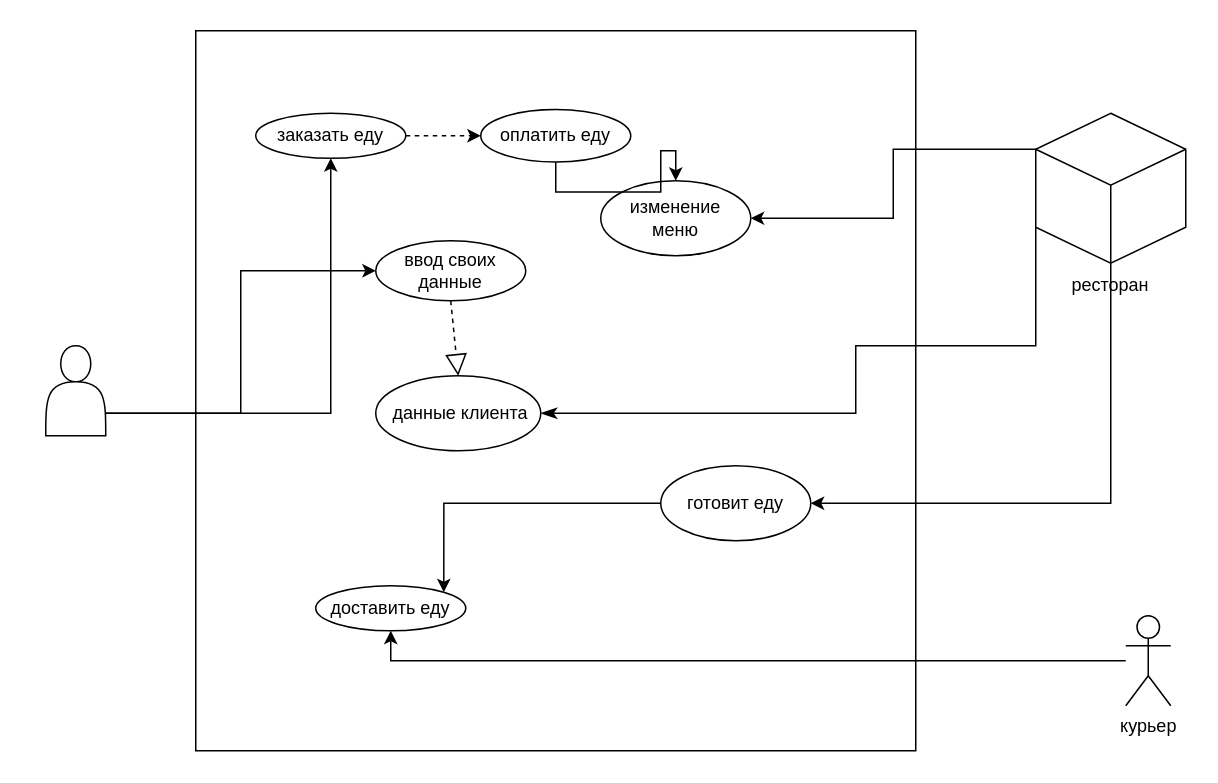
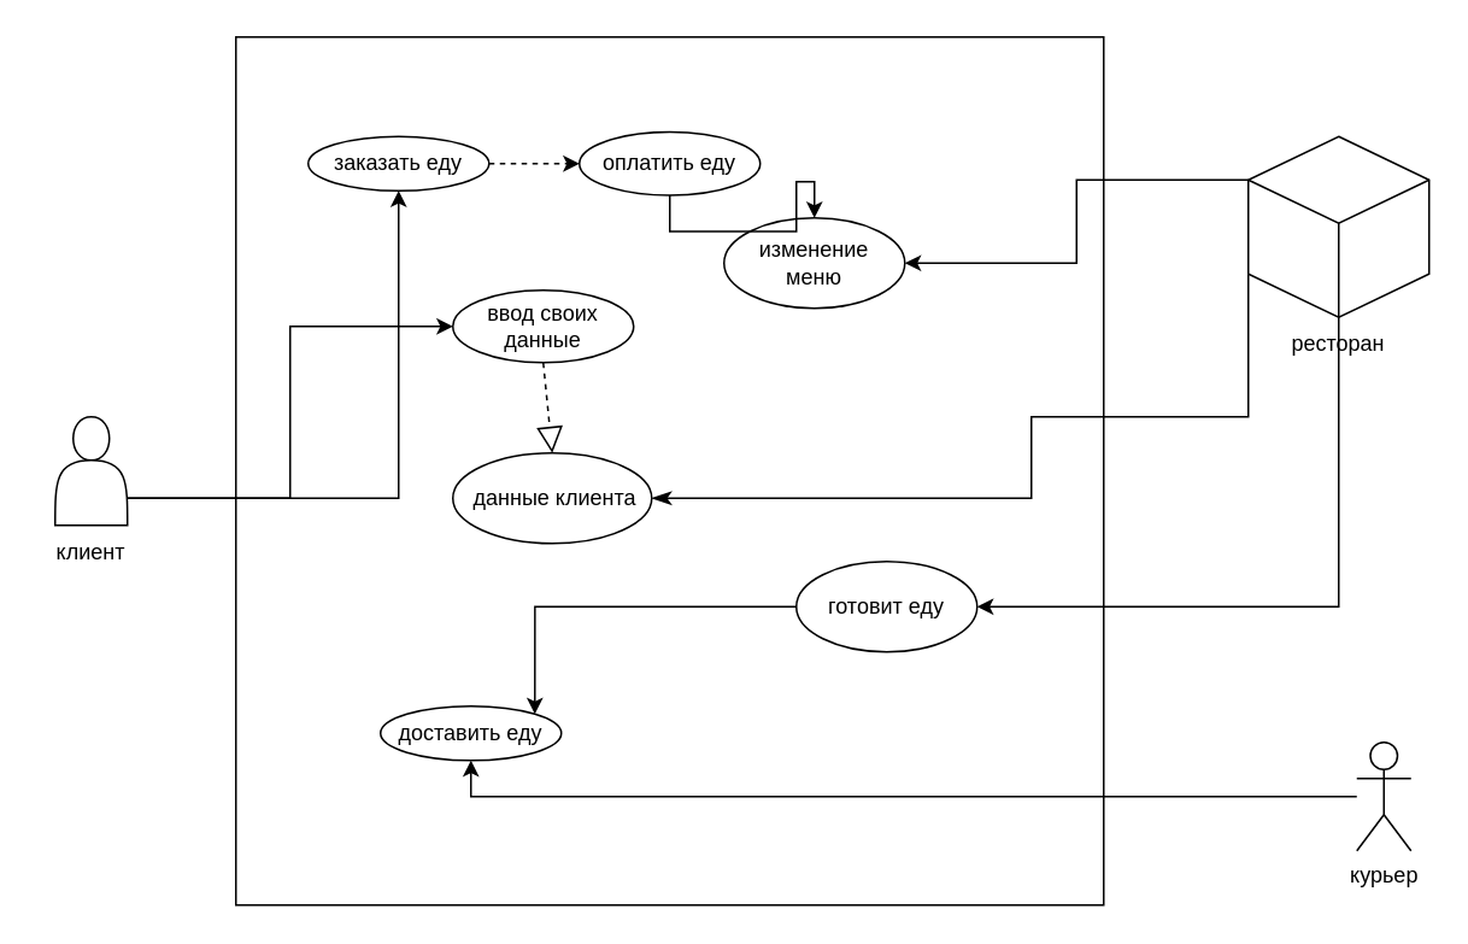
+ <mxCell id="22" value="клиент" style="text;html=1;strokeColor=none;fillColor=none;align=center;verticalAlign=middle;whiteSpace=wrap;rounded=0;strokeWidth=1;" vertex="1" parent="1"><mxGeometry x="20" y="290" width="60" height="30" as="geometry" /></mxCell>
